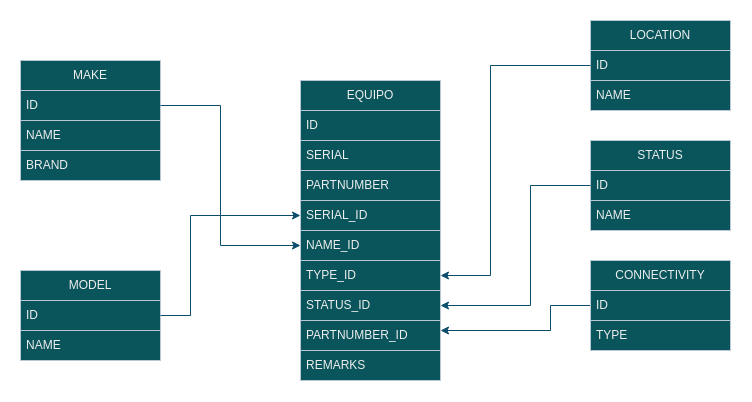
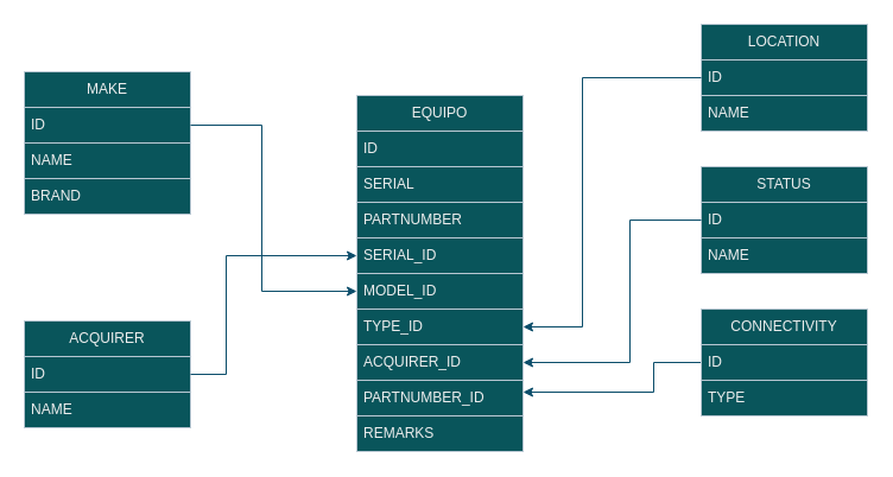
- <mxCell id="17" value="NAME_ID" style="text;strokeColor=#BAC8D3;fillColor=#09555B;align=left;verticalAlign=middle;spacingLeft=4;spacingRight=4;overflow=hidden;points=[[0,0.5],[1,0.5]];portConstraint=eastwest;rotatable=0;whiteSpace=wrap;html=1;fontColor=#EEEEEE;labelBackgroundColor=none;" vertex="1" parent="12"><mxGeometry y="150" width="140" height="30" as="geometry" /></mxCell>
+ <mxCell id="17" value="MODEL_ID" style="text;strokeColor=#BAC8D3;fillColor=#09555B;align=left;verticalAlign=middle;spacingLeft=4;spacingRight=4;overflow=hidden;points=[[0,0.5],[1,0.5]];portConstraint=eastwest;rotatable=0;whiteSpace=wrap;html=1;fontColor=#EEEEEE;labelBackgroundColor=none;" vertex="1" parent="12"><mxGeometry y="150" width="140" height="30" as="geometry" /></mxCell>
- <mxCell id="22" value="MODEL" style="swimlane;fontStyle=0;childLayout=stackLayout;horizontal=1;startSize=30;horizontalStack=0;resizeParent=1;resizeParentMax=0;resizeLast=0;collapsible=1;marginBottom=0;whiteSpace=wrap;html=1;fillColor=#09555B;fontColor=#EEEEEE;strokeColor=#BAC8D3;labelBackgroundColor=none;" vertex="1" parent="1"><mxGeometry x="20" y="270" width="140" height="90" as="geometry" /></mxCell>
+ <mxCell id="22" value="ACQUIRER" style="swimlane;fontStyle=0;childLayout=stackLayout;horizontal=1;startSize=30;horizontalStack=0;resizeParent=1;resizeParentMax=0;resizeLast=0;collapsible=1;marginBottom=0;whiteSpace=wrap;html=1;fillColor=#09555B;fontColor=#EEEEEE;strokeColor=#BAC8D3;labelBackgroundColor=none;" vertex="1" parent="1"><mxGeometry x="20" y="270" width="140" height="90" as="geometry" /></mxCell>
- <mxCell id="19" value="STATUS_ID" style="text;strokeColor=#BAC8D3;fillColor=#09555B;align=left;verticalAlign=middle;spacingLeft=4;spacingRight=4;overflow=hidden;points=[[0,0.5],[1,0.5]];portConstraint=eastwest;rotatable=0;whiteSpace=wrap;html=1;fontColor=#EEEEEE;labelBackgroundColor=none;" vertex="1" parent="12"><mxGeometry y="210" width="140" height="30" as="geometry" /></mxCell>
+ <mxCell id="19" value="ACQUIRER_ID" style="text;strokeColor=#BAC8D3;fillColor=#09555B;align=left;verticalAlign=middle;spacingLeft=4;spacingRight=4;overflow=hidden;points=[[0,0.5],[1,0.5]];portConstraint=eastwest;rotatable=0;whiteSpace=wrap;html=1;fontColor=#EEEEEE;labelBackgroundColor=none;" vertex="1" parent="12"><mxGeometry y="210" width="140" height="30" as="geometry" /></mxCell>
